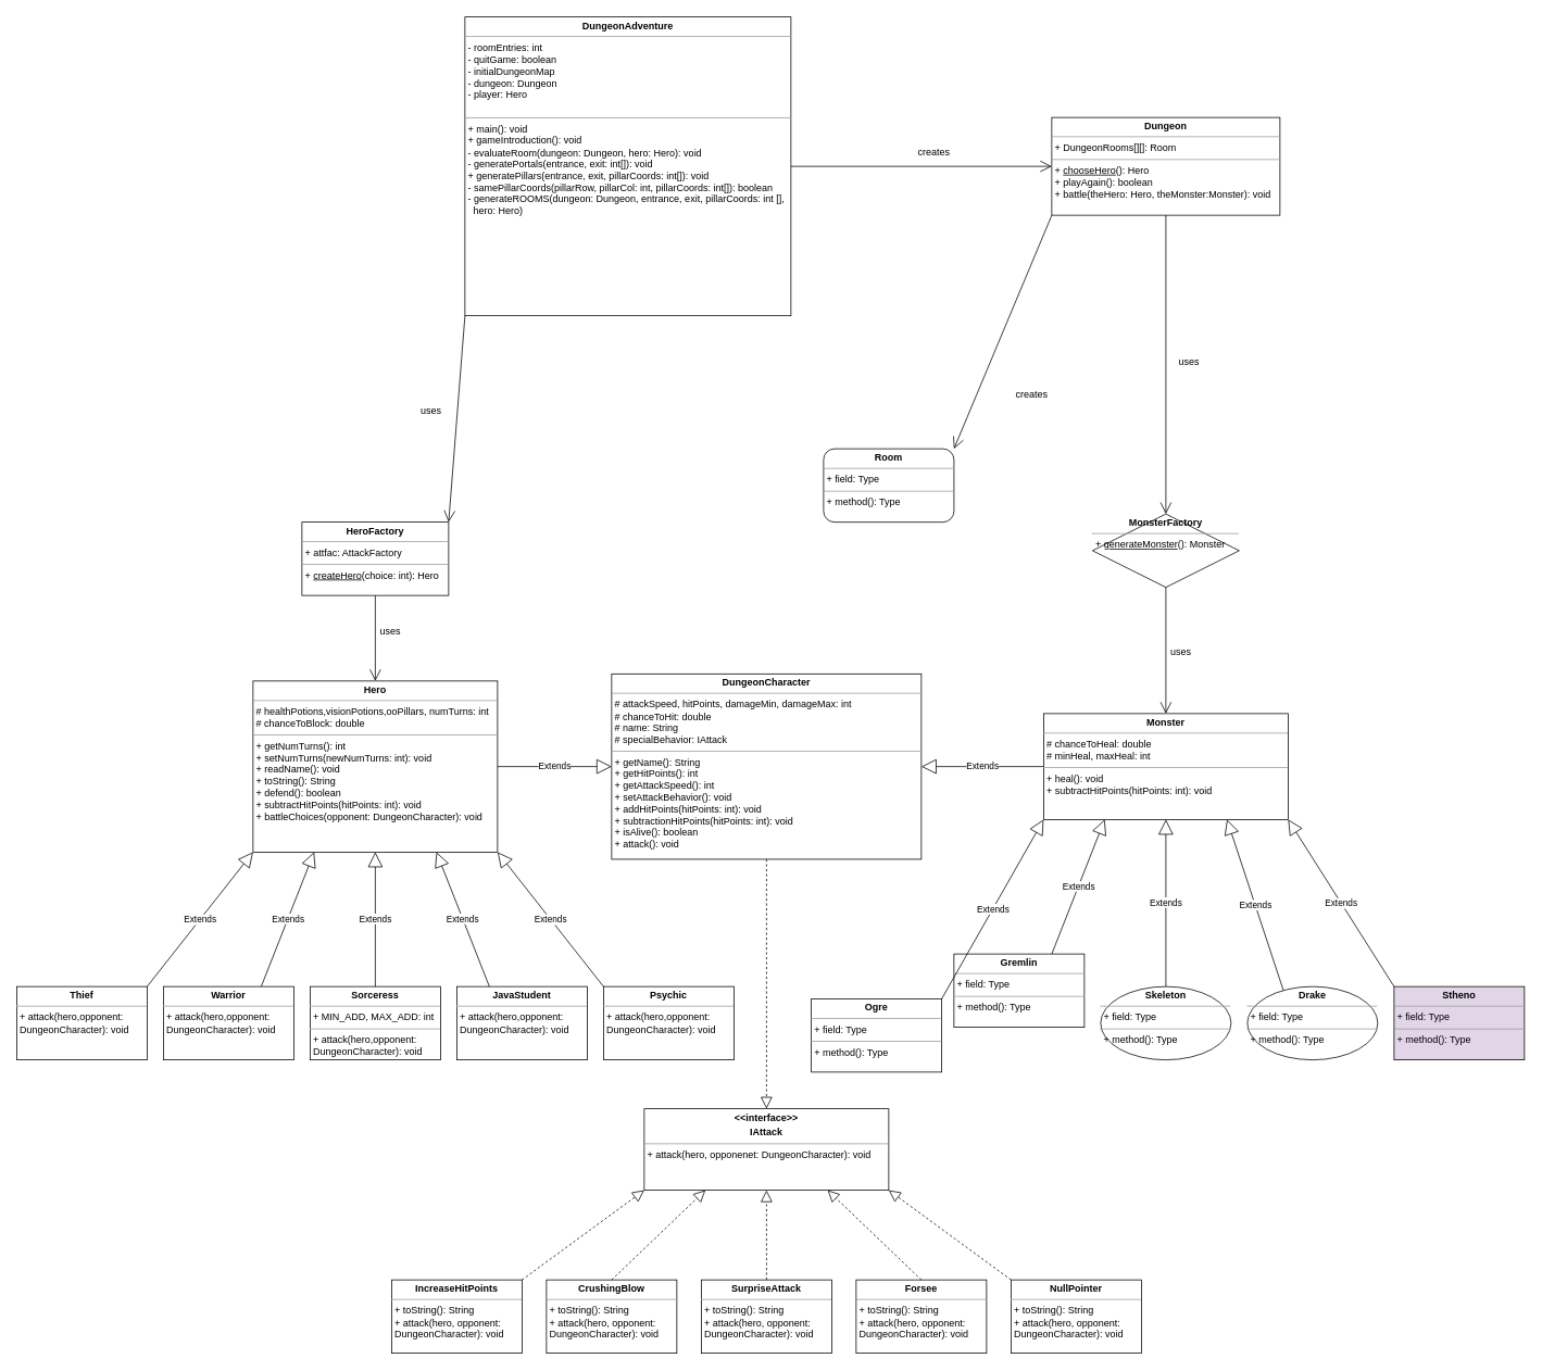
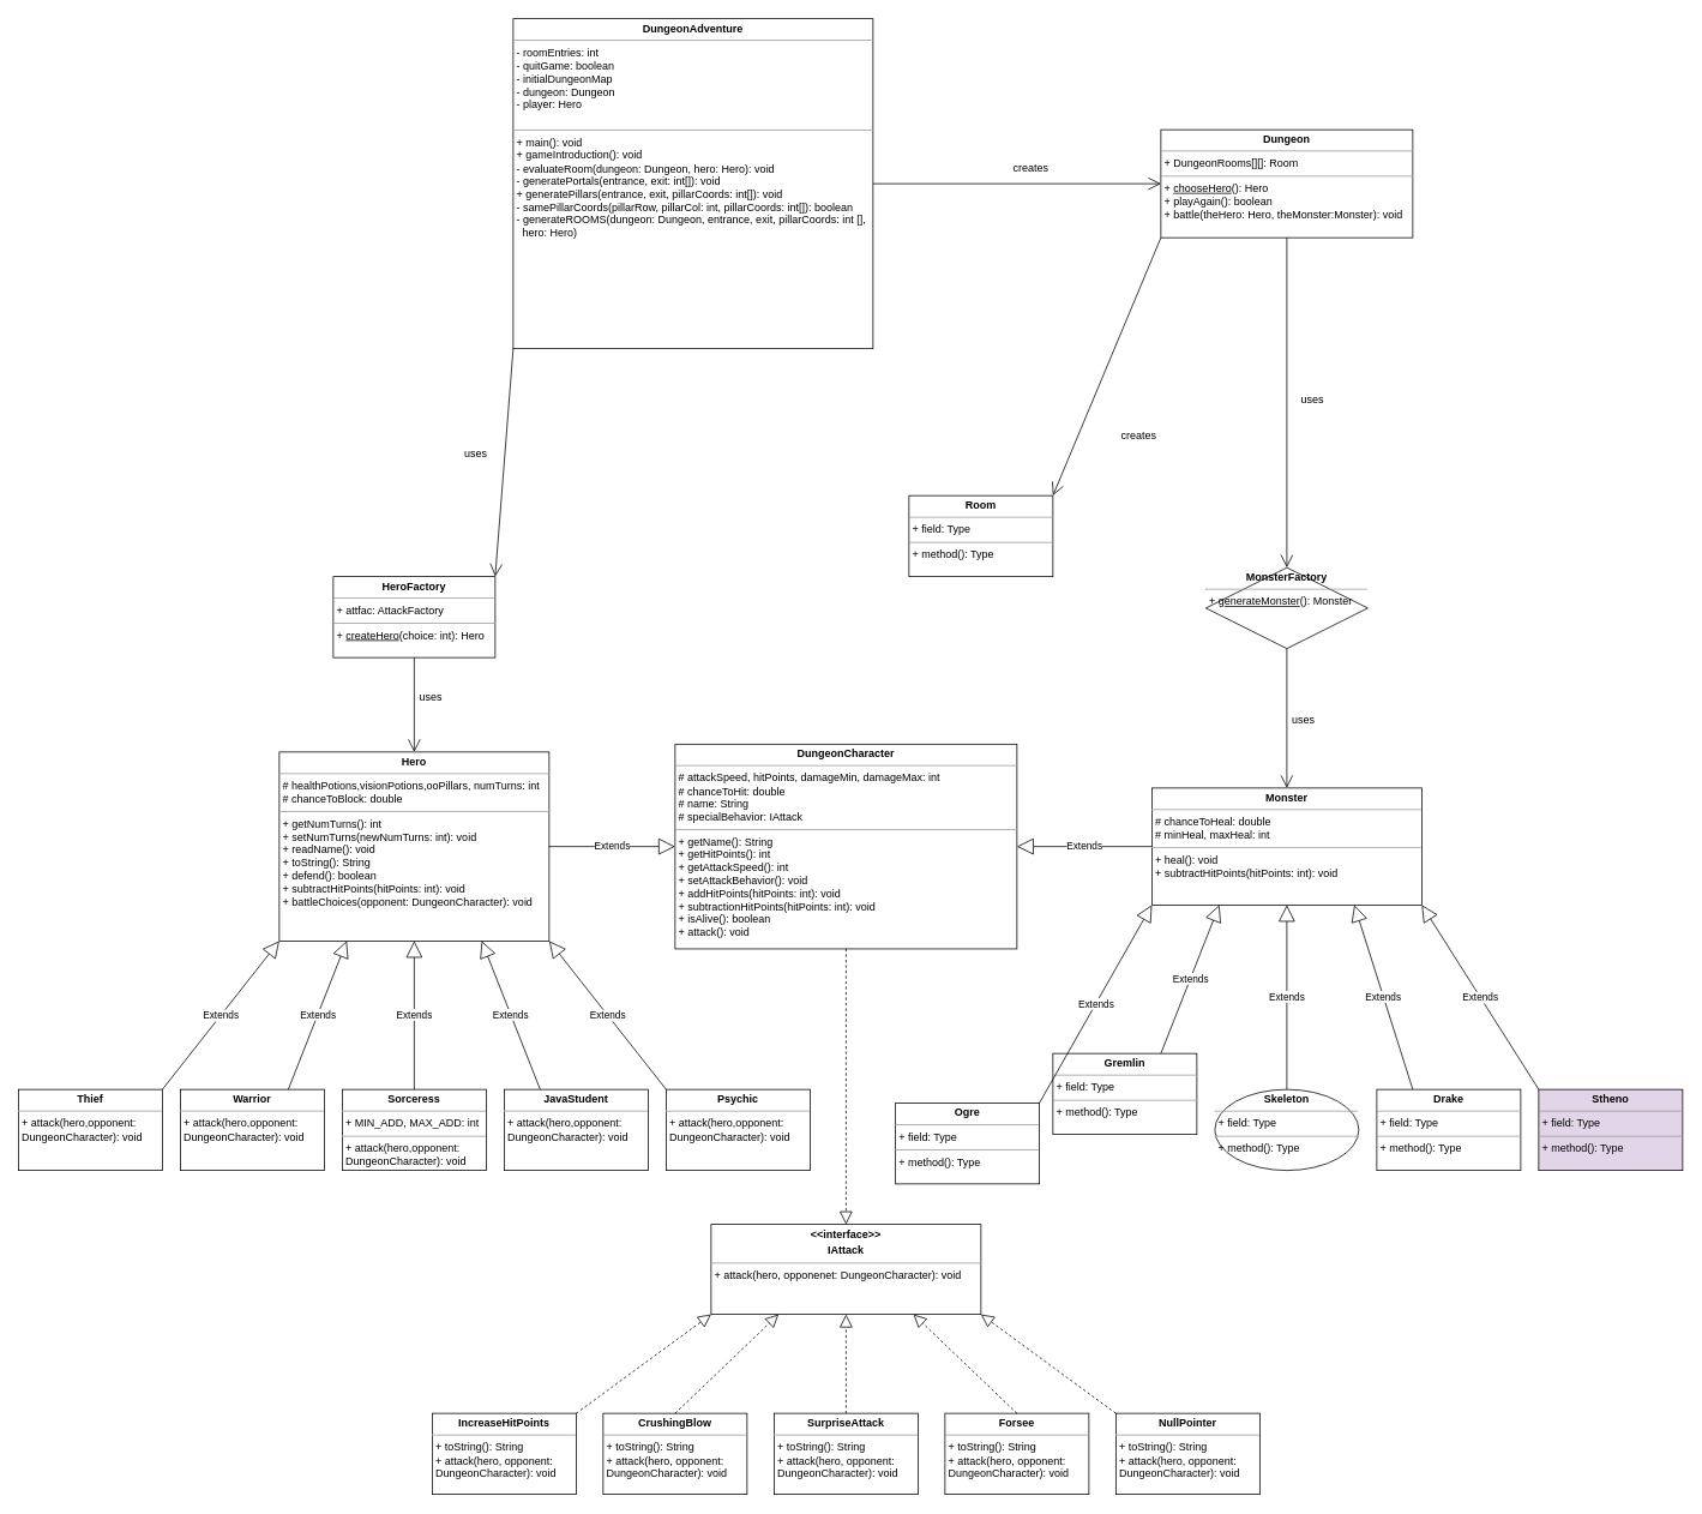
- <mxCell id="4" value="&lt;p style=&quot;margin: 0px ; margin-top: 4px ; text-align: center&quot;&gt;&lt;b&gt;Room&lt;/b&gt;&lt;/p&gt;&lt;hr size=&quot;1&quot;&gt;&lt;p style=&quot;margin: 0px ; margin-left: 4px&quot;&gt;+ field: Type&lt;/p&gt;&lt;hr size=&quot;1&quot;&gt;&lt;p style=&quot;margin: 0px ; margin-left: 4px&quot;&gt;+ method(): Type&lt;/p&gt;" style="verticalAlign=top;align=left;overflow=fill;fontSize=12;fontFamily=Helvetica;html=1;rounded=1;" parent="1" vertex="1"><mxGeometry x="1010" y="550" width="160" height="90" as="geometry" /></mxCell>
+ <mxCell id="4" value="&lt;p style=&quot;margin: 0px ; margin-top: 4px ; text-align: center&quot;&gt;&lt;b&gt;Room&lt;/b&gt;&lt;/p&gt;&lt;hr size=&quot;1&quot;&gt;&lt;p style=&quot;margin: 0px ; margin-left: 4px&quot;&gt;+ field: Type&lt;/p&gt;&lt;hr size=&quot;1&quot;&gt;&lt;p style=&quot;margin: 0px ; margin-left: 4px&quot;&gt;+ method(): Type&lt;/p&gt;" style="verticalAlign=top;align=left;overflow=fill;fontSize=12;fontFamily=Helvetica;html=1;" parent="1" vertex="1"><mxGeometry x="1010" y="550" width="160" height="90" as="geometry" /></mxCell>
- <mxCell id="21" value="&lt;p style=&quot;margin: 0px ; margin-top: 4px ; text-align: center&quot;&gt;&lt;b&gt;Drake&lt;/b&gt;&lt;/p&gt;&lt;hr size=&quot;1&quot;&gt;&lt;p style=&quot;margin: 0px ; margin-left: 4px&quot;&gt;+ field: Type&lt;/p&gt;&lt;hr size=&quot;1&quot;&gt;&lt;p style=&quot;margin: 0px ; margin-left: 4px&quot;&gt;+ method(): Type&lt;/p&gt;" style="ellipse;verticalAlign=top;align=left;overflow=fill;fontSize=12;fontFamily=Helvetica;html=1;" parent="1" vertex="1"><mxGeometry x="1530" y="1210" width="160" height="90" as="geometry" /></mxCell>
+ <mxCell id="21" value="&lt;p style=&quot;margin: 0px ; margin-top: 4px ; text-align: center&quot;&gt;&lt;b&gt;Drake&lt;/b&gt;&lt;/p&gt;&lt;hr size=&quot;1&quot;&gt;&lt;p style=&quot;margin: 0px ; margin-left: 4px&quot;&gt;+ field: Type&lt;/p&gt;&lt;hr size=&quot;1&quot;&gt;&lt;p style=&quot;margin: 0px ; margin-left: 4px&quot;&gt;+ method(): Type&lt;/p&gt;" style="verticalAlign=top;align=left;overflow=fill;fontSize=12;fontFamily=Helvetica;html=1;" parent="1" vertex="1"><mxGeometry x="1530" y="1210" width="160" height="90" as="geometry" /></mxCell>
